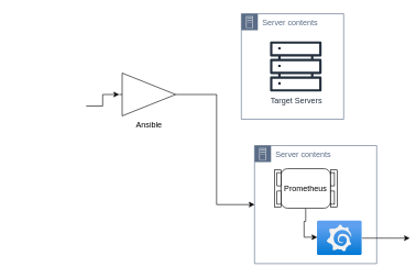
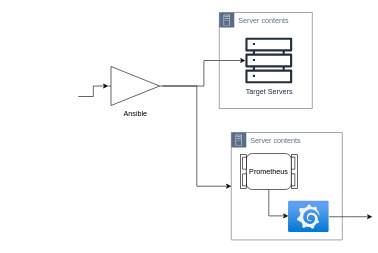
+ <mxCell id="4" style="edgeStyle=orthogonalEdgeStyle;rounded=0;orthogonalLoop=1;jettySize=auto;html=1;" edge="1" parent="1" source="6" target="13"><mxGeometry relative="1" as="geometry" /></mxCell>
- <mxCell id="9" value="Prometheus" style="html=1;shape=mxgraph.sysml.paramSet;whiteSpace=wrap;align=center;" vertex="1" parent="7"><mxGeometry x="30" y="35" width="95" height="60" as="geometry" /></mxCell>
+ <mxCell id="9" value="Prometheus" style="html=1;shape=mxgraph.sysml.paramSet;whiteSpace=wrap;align=center;" vertex="1" parent="7"><mxGeometry x="15" y="35" width="95" height="60" as="geometry" /></mxCell>
